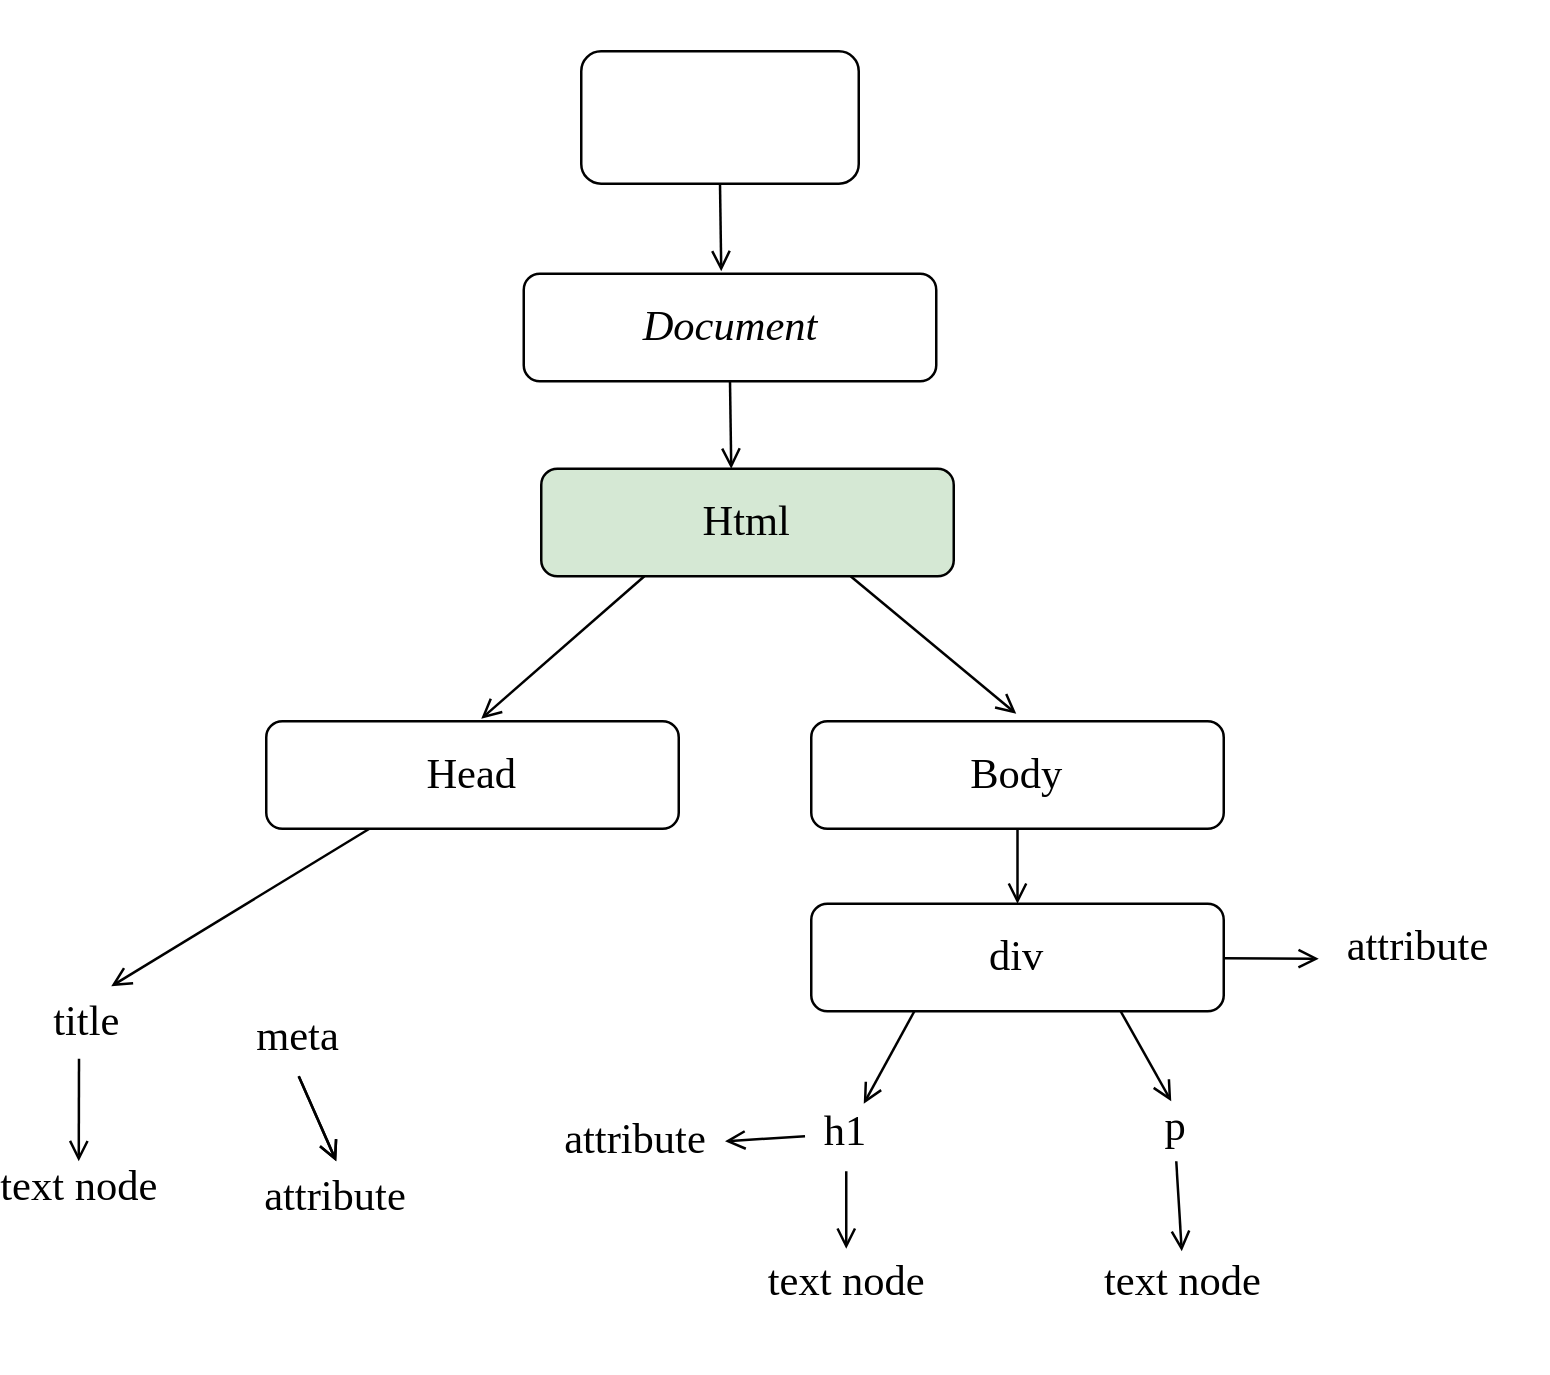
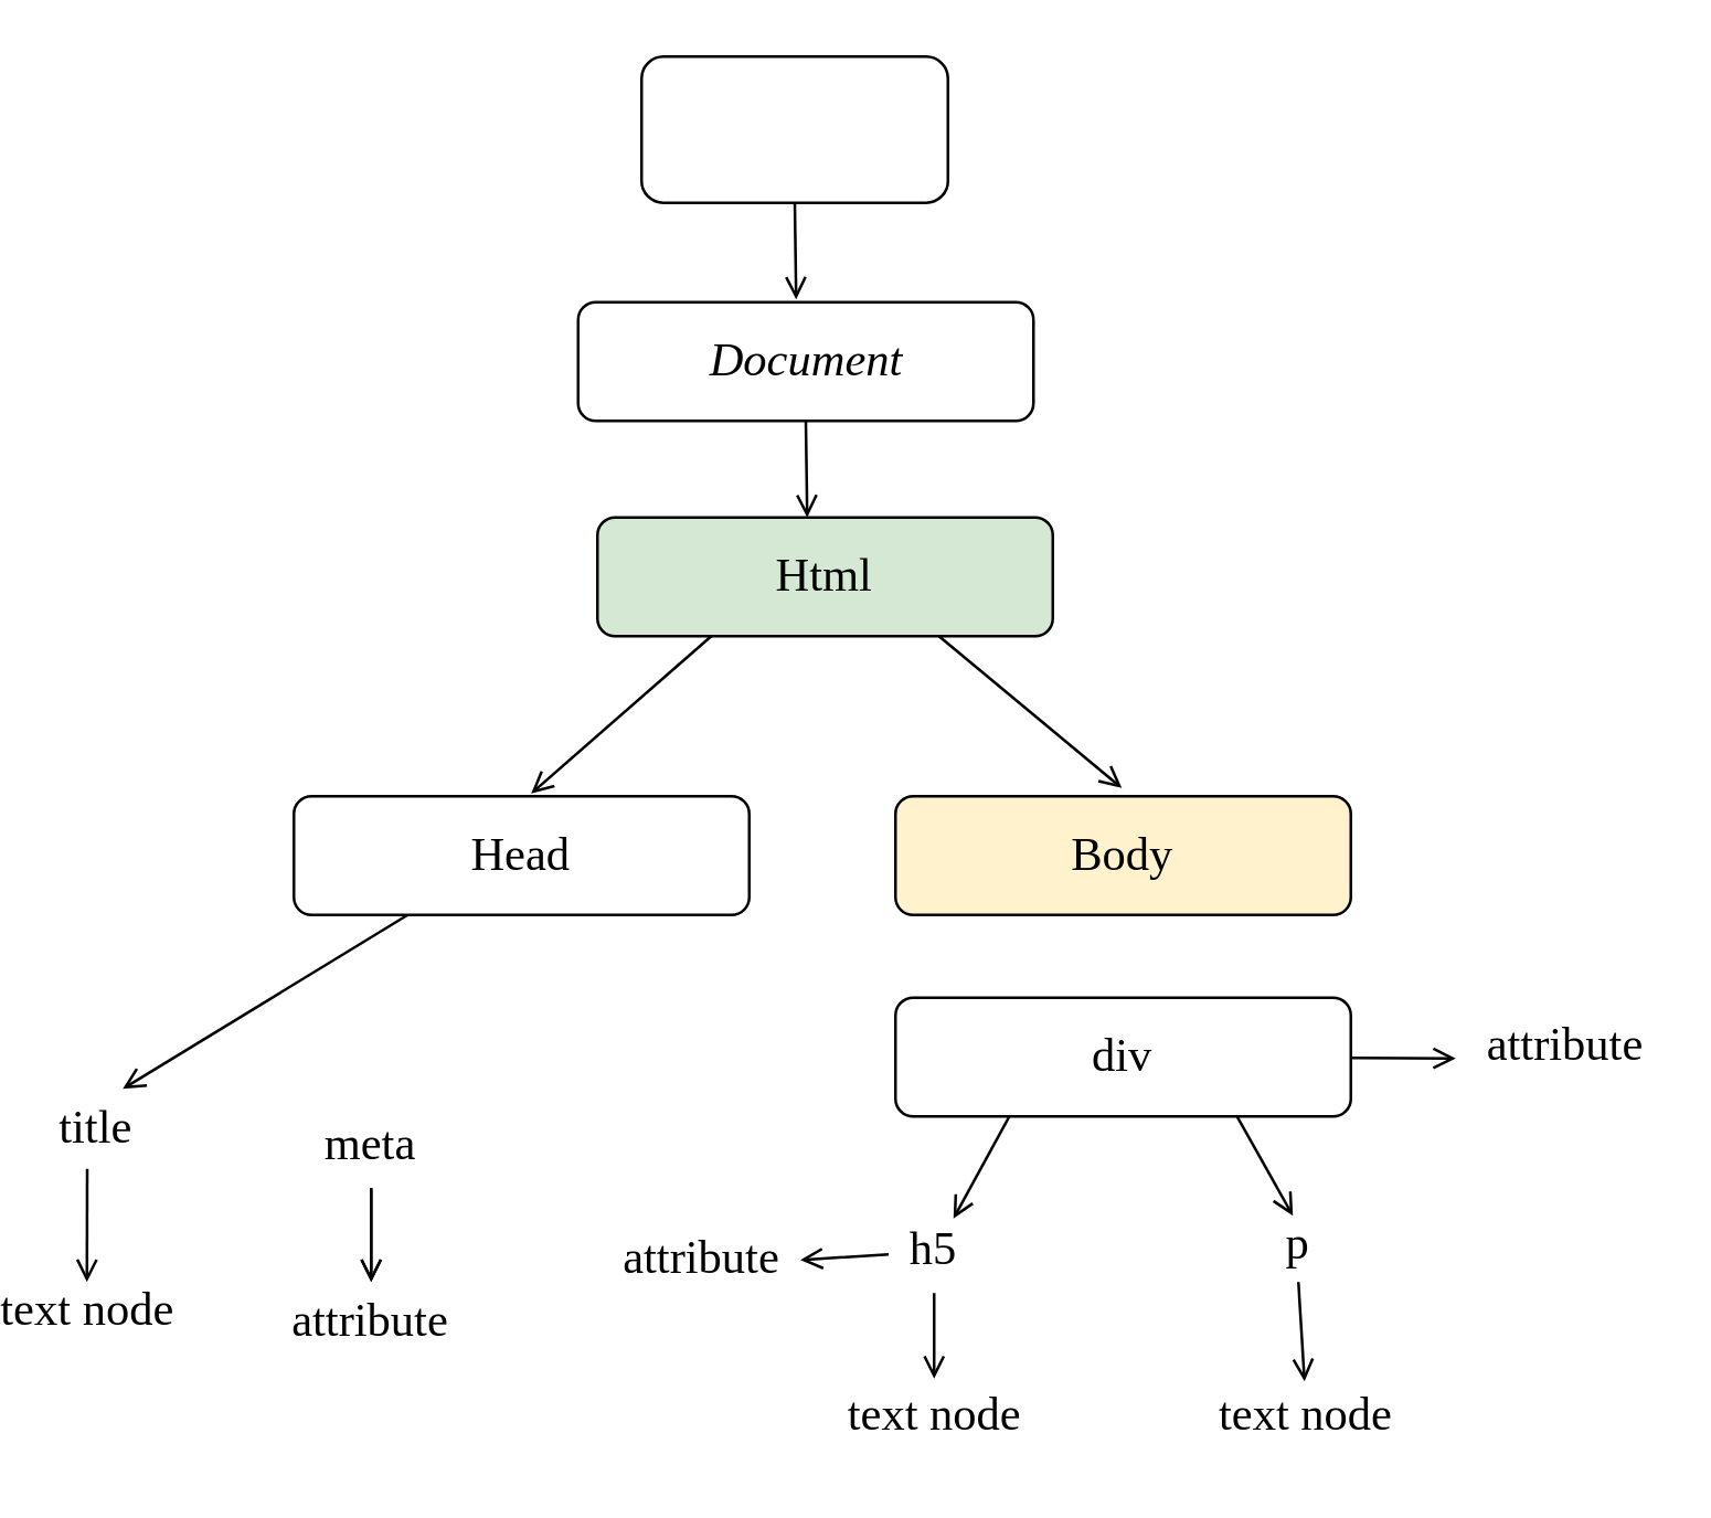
- <mxCell id="13" value="Body" style="rounded=1;whiteSpace=wrap;html=1;fontFamily=Comic Sans MS;fontSize=17;" vertex="1" parent="1"><mxGeometry x="313" y="288" width="165" height="43" as="geometry" /></mxCell>
+ <mxCell id="13" value="Body" style="rounded=1;whiteSpace=wrap;html=1;fontFamily=Comic Sans MS;fontSize=17;fillColor=#fff2cc;" vertex="1" parent="1"><mxGeometry x="313" y="288" width="165" height="43" as="geometry" /></mxCell>
- <mxCell id="12" style="edgeStyle=none;html=1;exitX=0.5;exitY=1;exitDx=0;exitDy=0;fontFamily=Comic Sans MS;fontSize=17;endArrow=open;endFill=0;" edge="1" parent="1" source="13" target="23"><mxGeometry relative="1" as="geometry" /></mxCell>
- <mxCell id="17" value="meta" style="text;strokeColor=none;align=center;fillColor=none;html=1;verticalAlign=middle;whiteSpace=wrap;rounded=0;fontFamily=Comic Sans MS;fontSize=17;glass=0;" vertex="1" parent="1"><mxGeometry x="78" y="400" width="60" height="30" as="geometry" /></mxCell>
+ <mxCell id="17" value="meta" style="text;strokeColor=none;align=center;fillColor=none;html=1;verticalAlign=middle;whiteSpace=wrap;rounded=0;fontFamily=Comic Sans MS;fontSize=17;glass=0;" vertex="1" parent="1"><mxGeometry x="93" y="400" width="60" height="30" as="geometry" /></mxCell>
- <mxCell id="26" value="h1" style="text;strokeColor=none;align=center;fillColor=none;html=1;verticalAlign=middle;whiteSpace=wrap;rounded=0;glass=0;fontFamily=Comic Sans MS;fontSize=17;" vertex="1" parent="1"><mxGeometry x="297" y="438" width="60" height="30" as="geometry" /></mxCell>
+ <mxCell id="26" value="h5" style="text;strokeColor=none;align=center;fillColor=none;html=1;verticalAlign=middle;whiteSpace=wrap;rounded=0;glass=0;fontFamily=Comic Sans MS;fontSize=17;" vertex="1" parent="1"><mxGeometry x="297" y="438" width="60" height="30" as="geometry" /></mxCell>
